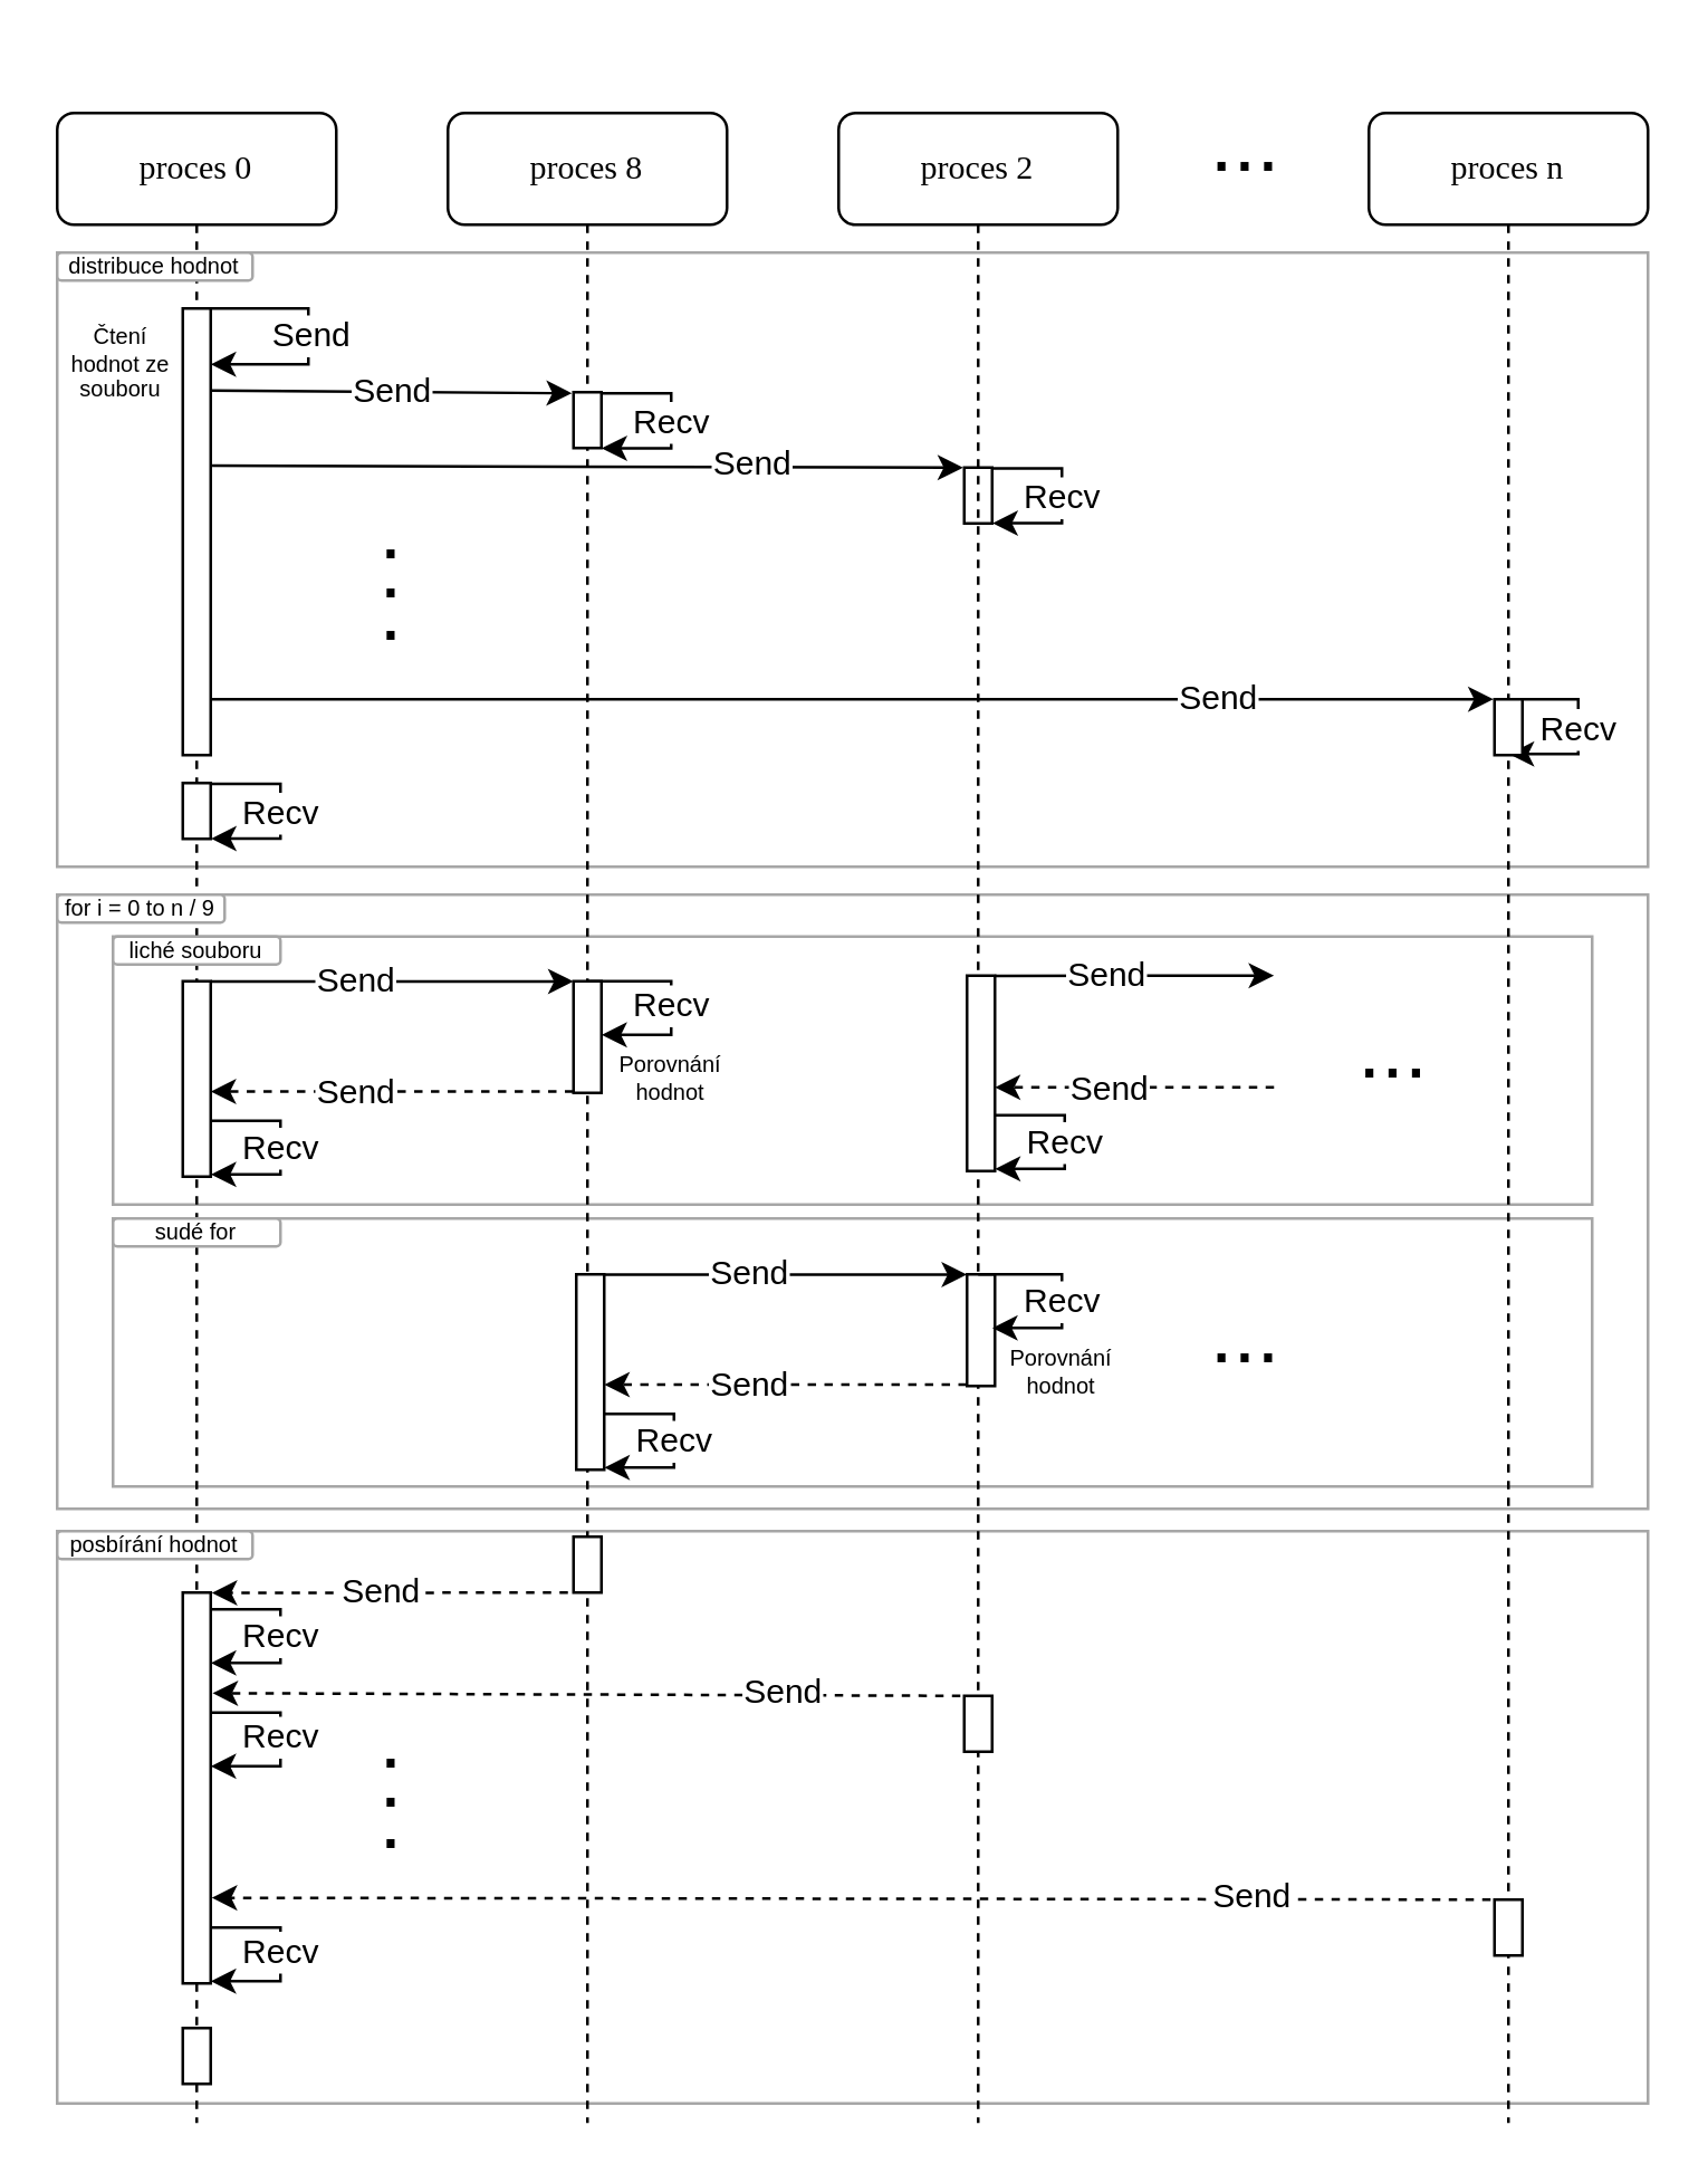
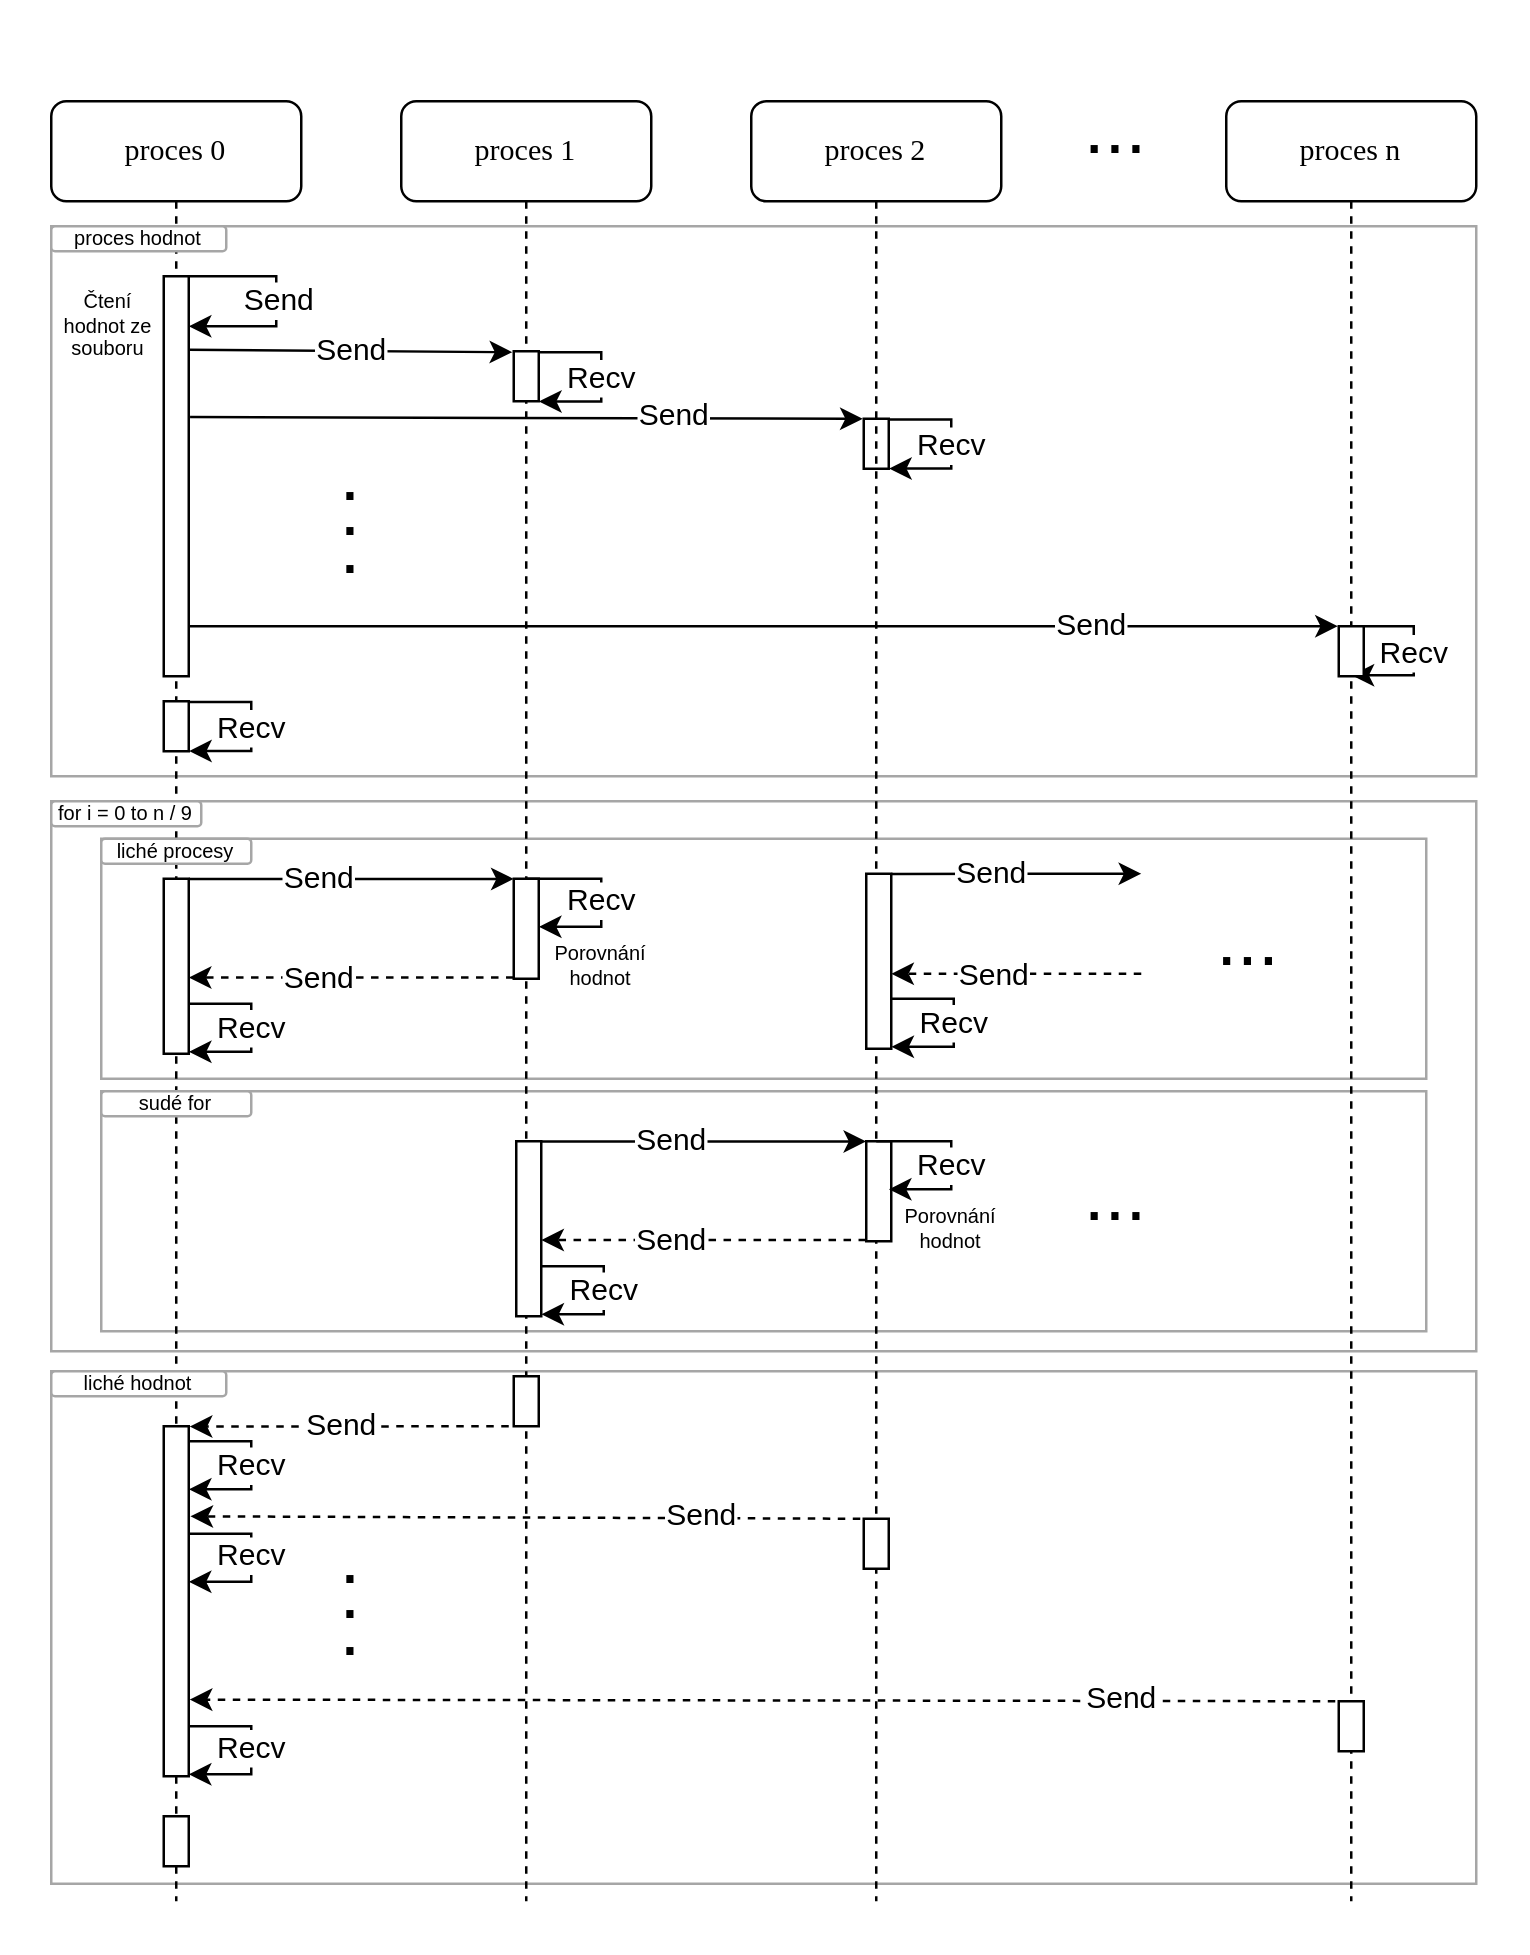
- <mxCell id="41" value="proces 8" style="shape=umlLifeline;perimeter=lifelinePerimeter;whiteSpace=wrap;html=1;container=1;collapsible=0;recursiveResize=0;outlineConnect=0;rounded=1;shadow=0;comic=0;labelBackgroundColor=none;strokeWidth=1;fontFamily=Verdana;fontSize=12;align=center;" parent="1" vertex="1"><mxGeometry x="160" y="40" width="100" height="720" as="geometry" /></mxCell>
+ <mxCell id="41" value="proces 1" style="shape=umlLifeline;perimeter=lifelinePerimeter;whiteSpace=wrap;html=1;container=1;collapsible=0;recursiveResize=0;outlineConnect=0;rounded=1;shadow=0;comic=0;labelBackgroundColor=none;strokeWidth=1;fontFamily=Verdana;fontSize=12;align=center;" parent="1" vertex="1"><mxGeometry x="160" y="40" width="100" height="720" as="geometry" /></mxCell>
- <mxCell id="47" value="&lt;font style=&quot;font-size: 8px;&quot;&gt;distribuce hodnot&lt;/font&gt;" style="text;html=1;strokeColor=#A6A6A6;fillColor=#ffffff;align=center;verticalAlign=middle;whiteSpace=wrap;rounded=1;fontSize=8;glass=0;shadow=0;comic=0;" vertex="1" parent="1"><mxGeometry x="20" y="90" width="70" height="10" as="geometry" /></mxCell>
+ <mxCell id="47" value="&lt;font style=&quot;font-size: 8px;&quot;&gt;proces hodnot&lt;/font&gt;" style="text;html=1;strokeColor=#A6A6A6;fillColor=#ffffff;align=center;verticalAlign=middle;whiteSpace=wrap;rounded=1;fontSize=8;glass=0;shadow=0;comic=0;" vertex="1" parent="1"><mxGeometry x="20" y="90" width="70" height="10" as="geometry" /></mxCell>
- <mxCell id="53" value="&lt;font style=&quot;font-size: 8px&quot;&gt;liché souboru&lt;/font&gt;" style="text;html=1;strokeColor=#A6A6A6;fillColor=#ffffff;align=center;verticalAlign=middle;whiteSpace=wrap;rounded=1;fontSize=8;glass=0;shadow=0;comic=0;" vertex="1" parent="1"><mxGeometry x="40" y="335" width="60" height="10" as="geometry" /></mxCell>
+ <mxCell id="53" value="&lt;font style=&quot;font-size: 8px&quot;&gt;liché procesy&lt;/font&gt;" style="text;html=1;strokeColor=#A6A6A6;fillColor=#ffffff;align=center;verticalAlign=middle;whiteSpace=wrap;rounded=1;fontSize=8;glass=0;shadow=0;comic=0;" vertex="1" parent="1"><mxGeometry x="40" y="335" width="60" height="10" as="geometry" /></mxCell>
- <mxCell id="89" value="&lt;font style=&quot;font-size: 8px&quot;&gt;posbírání hodnot&lt;/font&gt;" style="text;html=1;strokeColor=#A6A6A6;fillColor=#ffffff;align=center;verticalAlign=middle;whiteSpace=wrap;rounded=1;fontSize=8;glass=0;shadow=0;comic=0;" vertex="1" parent="1"><mxGeometry x="20" y="548" width="70" height="10" as="geometry" /></mxCell>
+ <mxCell id="89" value="&lt;font style=&quot;font-size: 8px&quot;&gt;liché hodnot&lt;/font&gt;" style="text;html=1;strokeColor=#A6A6A6;fillColor=#ffffff;align=center;verticalAlign=middle;whiteSpace=wrap;rounded=1;fontSize=8;glass=0;shadow=0;comic=0;" vertex="1" parent="1"><mxGeometry x="20" y="548" width="70" height="10" as="geometry" /></mxCell>
